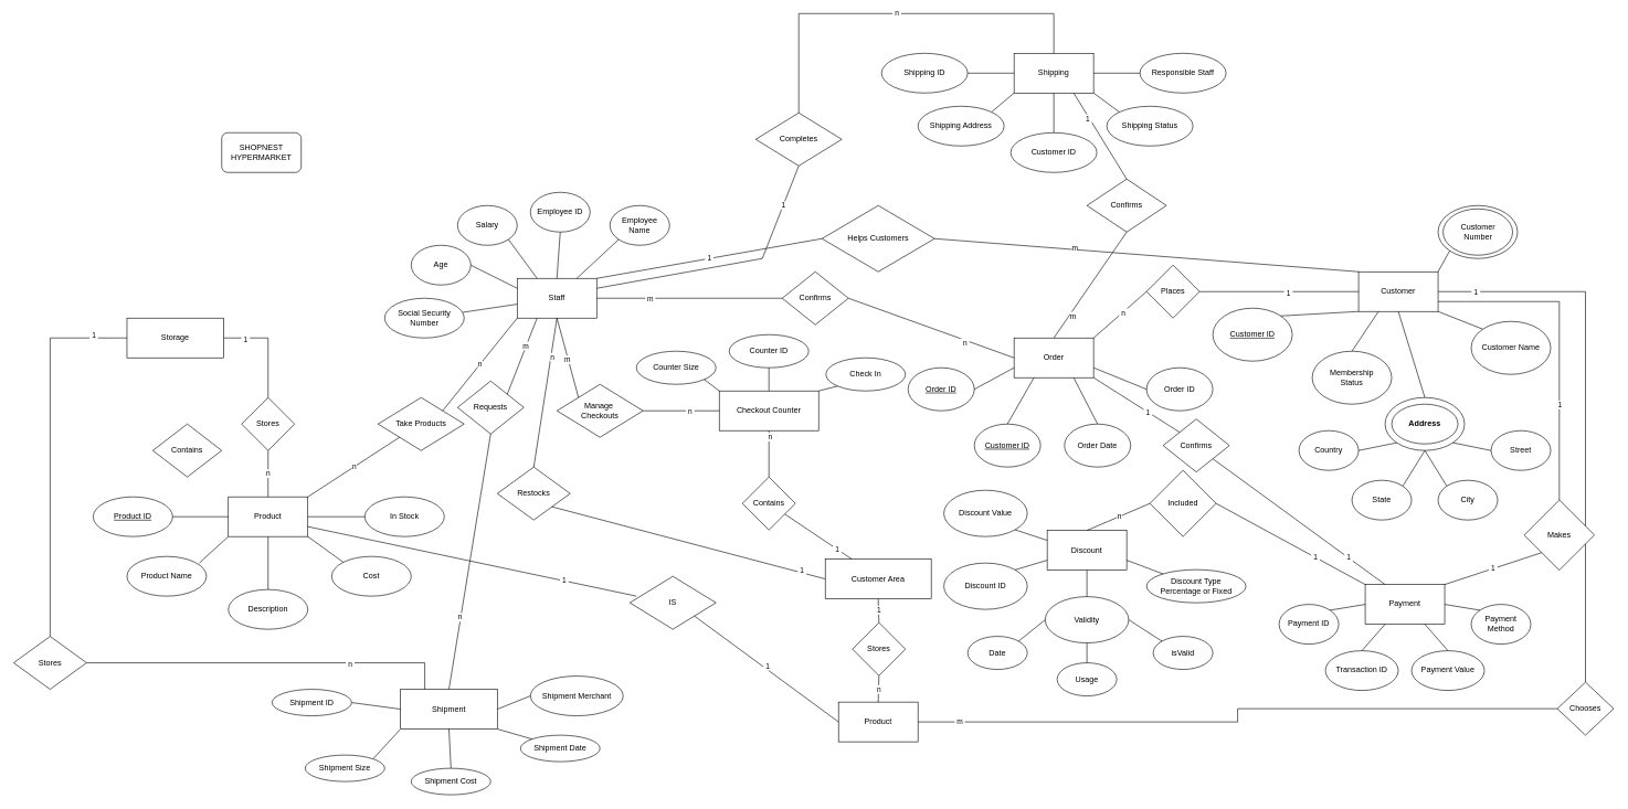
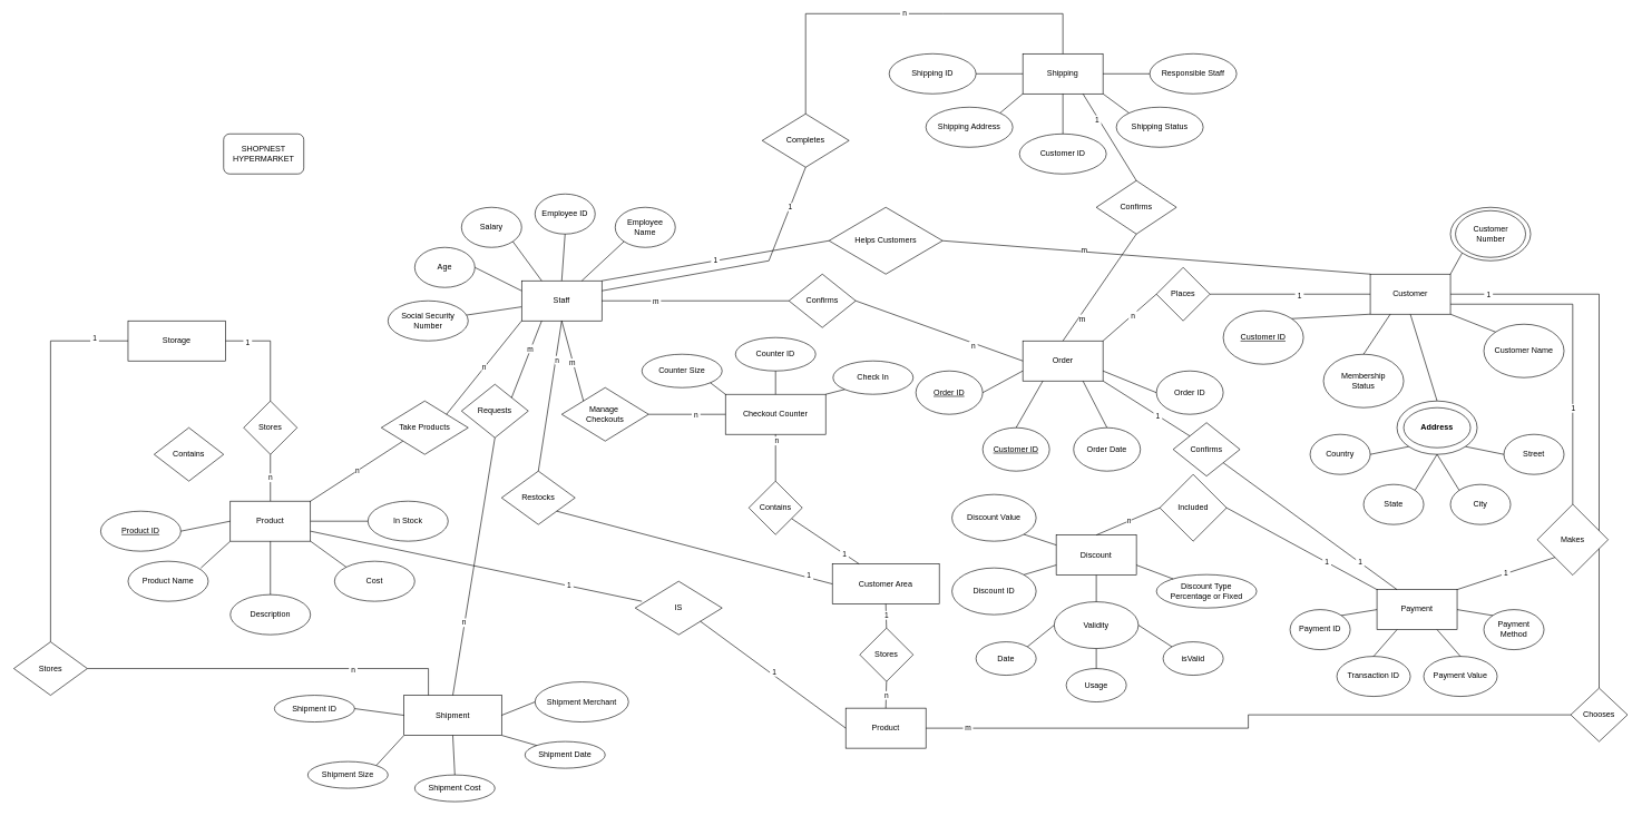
- <mxCell id="4" value="&lt;u&gt;Product ID&lt;/u&gt;" style="ellipse;whiteSpace=wrap;html=1;" parent="1" vertex="1"><mxGeometry x="140" y="750" width="120" height="60" as="geometry" /></mxCell>
+ <mxCell id="4" value="&lt;u&gt;Product ID&lt;/u&gt;" style="ellipse;whiteSpace=wrap;html=1;" parent="1" vertex="1"><mxGeometry x="150" y="765" width="120" height="60" as="geometry" /></mxCell>
